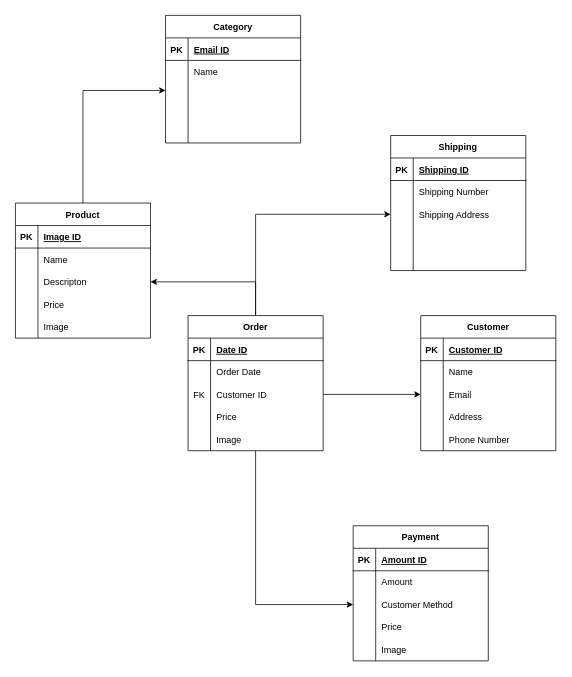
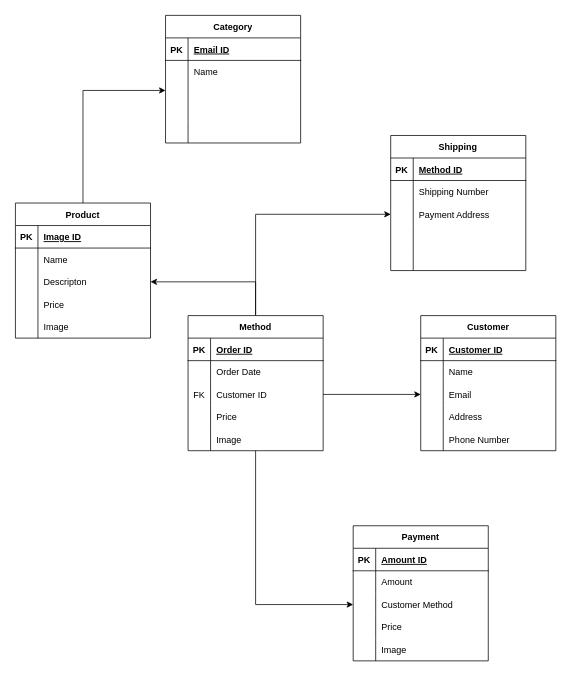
- <mxCell id="73" value="Shipping ID" style="shape=partialRectangle;connectable=0;fillColor=none;top=0;left=0;bottom=0;right=0;align=left;spacingLeft=6;fontStyle=5;overflow=hidden;" vertex="1" parent="71"><mxGeometry x="30" width="150" height="30" as="geometry"><mxRectangle width="150" height="30" as="alternateBounds" /></mxGeometry></mxCell>
+ <mxCell id="73" value="Method ID" style="shape=partialRectangle;connectable=0;fillColor=none;top=0;left=0;bottom=0;right=0;align=left;spacingLeft=6;fontStyle=5;overflow=hidden;" vertex="1" parent="71"><mxGeometry x="30" width="150" height="30" as="geometry"><mxRectangle width="150" height="30" as="alternateBounds" /></mxGeometry></mxCell>
- <mxCell id="79" value="Shipping Address" style="shape=partialRectangle;connectable=0;fillColor=none;top=0;left=0;bottom=0;right=0;align=left;spacingLeft=6;overflow=hidden;" vertex="1" parent="77"><mxGeometry x="30" width="150" height="30" as="geometry"><mxRectangle width="150" height="30" as="alternateBounds" /></mxGeometry></mxCell>
+ <mxCell id="79" value="Payment Address" style="shape=partialRectangle;connectable=0;fillColor=none;top=0;left=0;bottom=0;right=0;align=left;spacingLeft=6;overflow=hidden;" vertex="1" parent="77"><mxGeometry x="30" width="150" height="30" as="geometry"><mxRectangle width="150" height="30" as="alternateBounds" /></mxGeometry></mxCell>
- <mxCell id="38" value="Order" style="shape=table;startSize=30;container=1;collapsible=1;childLayout=tableLayout;fixedRows=1;rowLines=0;fontStyle=1;align=center;resizeLast=1;" vertex="1" parent="1"><mxGeometry x="250" y="420" width="180" height="180" as="geometry"><mxRectangle x="310" y="520" width="90" height="30" as="alternateBounds" /></mxGeometry></mxCell>
+ <mxCell id="38" value="Method" style="shape=table;startSize=30;container=1;collapsible=1;childLayout=tableLayout;fixedRows=1;rowLines=0;fontStyle=1;align=center;resizeLast=1;" vertex="1" parent="1"><mxGeometry x="250" y="420" width="180" height="180" as="geometry"><mxRectangle x="310" y="520" width="90" height="30" as="alternateBounds" /></mxGeometry></mxCell>
- <mxCell id="41" value="Date ID" style="shape=partialRectangle;connectable=0;fillColor=none;top=0;left=0;bottom=0;right=0;align=left;spacingLeft=6;fontStyle=5;overflow=hidden;" vertex="1" parent="39"><mxGeometry x="30" width="150" height="30" as="geometry"><mxRectangle width="150" height="30" as="alternateBounds" /></mxGeometry></mxCell>
+ <mxCell id="41" value="Order ID" style="shape=partialRectangle;connectable=0;fillColor=none;top=0;left=0;bottom=0;right=0;align=left;spacingLeft=6;fontStyle=5;overflow=hidden;" vertex="1" parent="39"><mxGeometry x="30" width="150" height="30" as="geometry"><mxRectangle width="150" height="30" as="alternateBounds" /></mxGeometry></mxCell>
